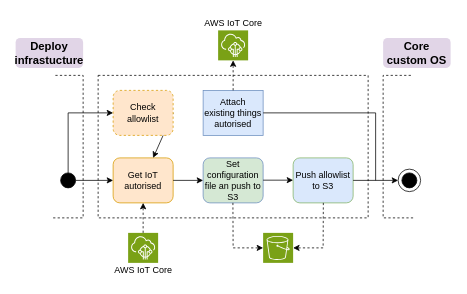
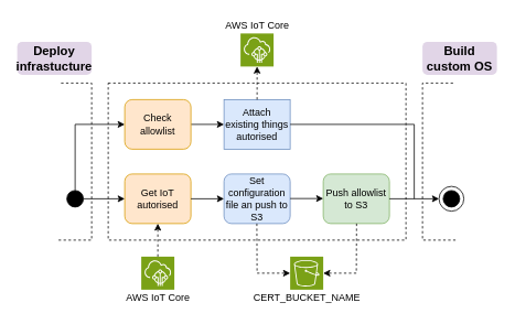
- <mxCell id="8" value="Core custom OS" style="text;html=1;strokeColor=none;fillColor=#e1d5e7;align=center;verticalAlign=middle;whiteSpace=wrap;rounded=1;dashed=1;fontStyle=1;fontSize=15;" parent="1" vertex="1"><mxGeometry x="510" y="50" width="90" height="40" as="geometry" /></mxCell>
+ <mxCell id="8" value="Build custom OS" style="text;html=1;strokeColor=none;fillColor=#e1d5e7;align=center;verticalAlign=middle;whiteSpace=wrap;rounded=1;dashed=1;fontStyle=1;fontSize=15;" parent="1" vertex="1"><mxGeometry x="510" y="50" width="90" height="40" as="geometry" /></mxCell>
- <mxCell id="24" value="Check allowlist" style="rounded=1;whiteSpace=wrap;html=1;glass=0;fillColor=#ffe6cc;strokeColor=#d79b00;dashed=1;" vertex="1" parent="1"><mxGeometry x="150" y="120" width="80" height="60" as="geometry" /></mxCell>
+ <mxCell id="24" value="Check allowlist" style="rounded=1;whiteSpace=wrap;html=1;glass=0;fillColor=#ffe6cc;strokeColor=#d79b00;" vertex="1" parent="1"><mxGeometry x="150" y="120" width="80" height="60" as="geometry" /></mxCell>
- <mxCell id="15" value="" style="endArrow=classic;html=1;rounded=0;exitX=1;exitY=0.5;exitDx=0;exitDy=0;" edge="1" parent="1" source="24" target="3"><mxGeometry width="50" height="50" relative="1" as="geometry"><mxPoint x="200" y="200" as="sourcePoint" /><mxPoint x="250" y="150" as="targetPoint" /></mxGeometry></mxCell>
+ <mxCell id="15" value="" style="endArrow=classic;html=1;rounded=0;exitX=1;exitY=0.5;exitDx=0;exitDy=0;entryX=0;entryY=0.5;entryDx=0;entryDy=0;" edge="1" parent="1" source="24" target="14"><mxGeometry width="50" height="50" relative="1" as="geometry"><mxPoint x="200" y="200" as="sourcePoint" /><mxPoint x="250" y="150" as="targetPoint" /></mxGeometry></mxCell>
- <mxCell id="4" value="Set configuration file an push to S3" style="rounded=1;whiteSpace=wrap;html=1;fillColor=#d5e8d4;strokeColor=#6c8ebf;" parent="1" vertex="1"><mxGeometry x="270" y="210" width="80" height="60" as="geometry" /></mxCell>
+ <mxCell id="4" value="Set configuration file an push to S3" style="rounded=1;whiteSpace=wrap;html=1;fillColor=#dae8fc;strokeColor=#6c8ebf;" parent="1" vertex="1"><mxGeometry x="270" y="210" width="80" height="60" as="geometry" /></mxCell>
- <mxCell id="5" value="Push allowlist to S3" style="rounded=1;whiteSpace=wrap;html=1;fillColor=#dae8fc;strokeColor=#82b366;" parent="1" vertex="1"><mxGeometry x="390" y="210" width="80" height="60" as="geometry" /></mxCell>
+ <mxCell id="5" value="Push allowlist to S3" style="rounded=1;whiteSpace=wrap;html=1;fillColor=#d5e8d4;strokeColor=#82b366;" parent="1" vertex="1"><mxGeometry x="390" y="210" width="80" height="60" as="geometry" /></mxCell>
+ <mxCell id="23" value="CERT_BUCKET_NAME" style="text;html=1;strokeColor=none;fillColor=none;align=center;verticalAlign=middle;whiteSpace=wrap;rounded=0;" vertex="1" parent="1"><mxGeometry x="327.5" y="350" width="85" height="20" as="geometry" /></mxCell>
